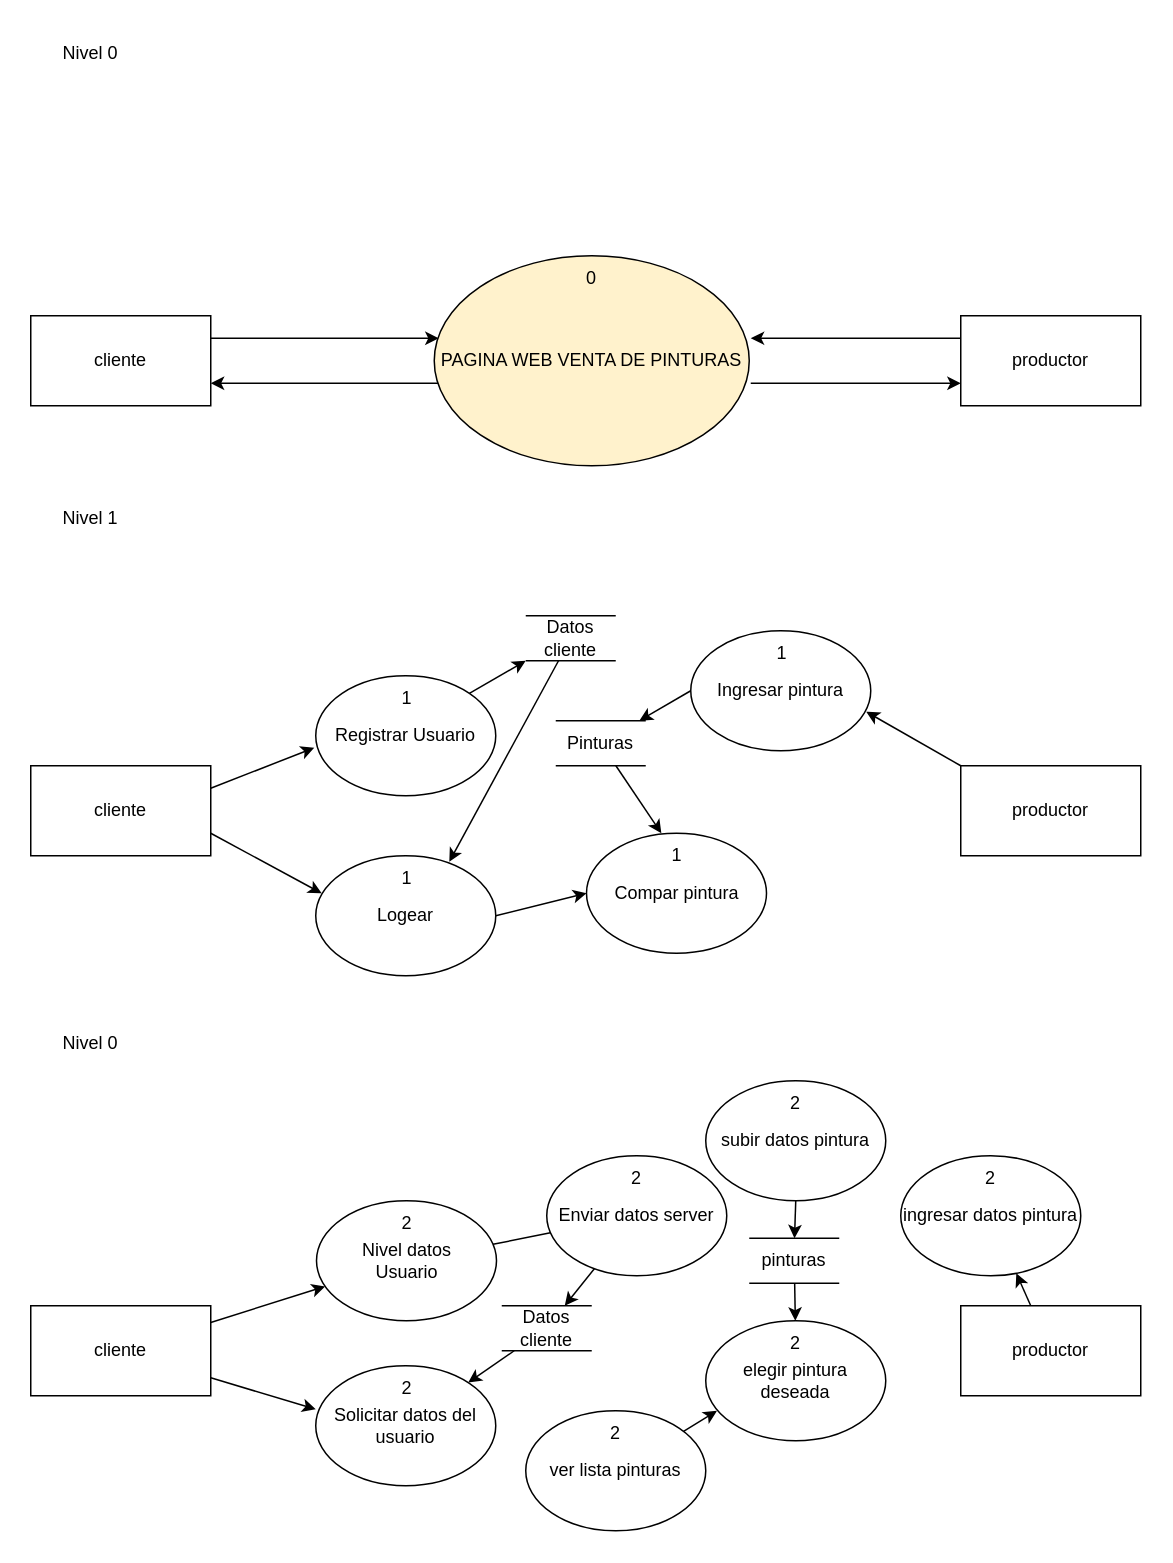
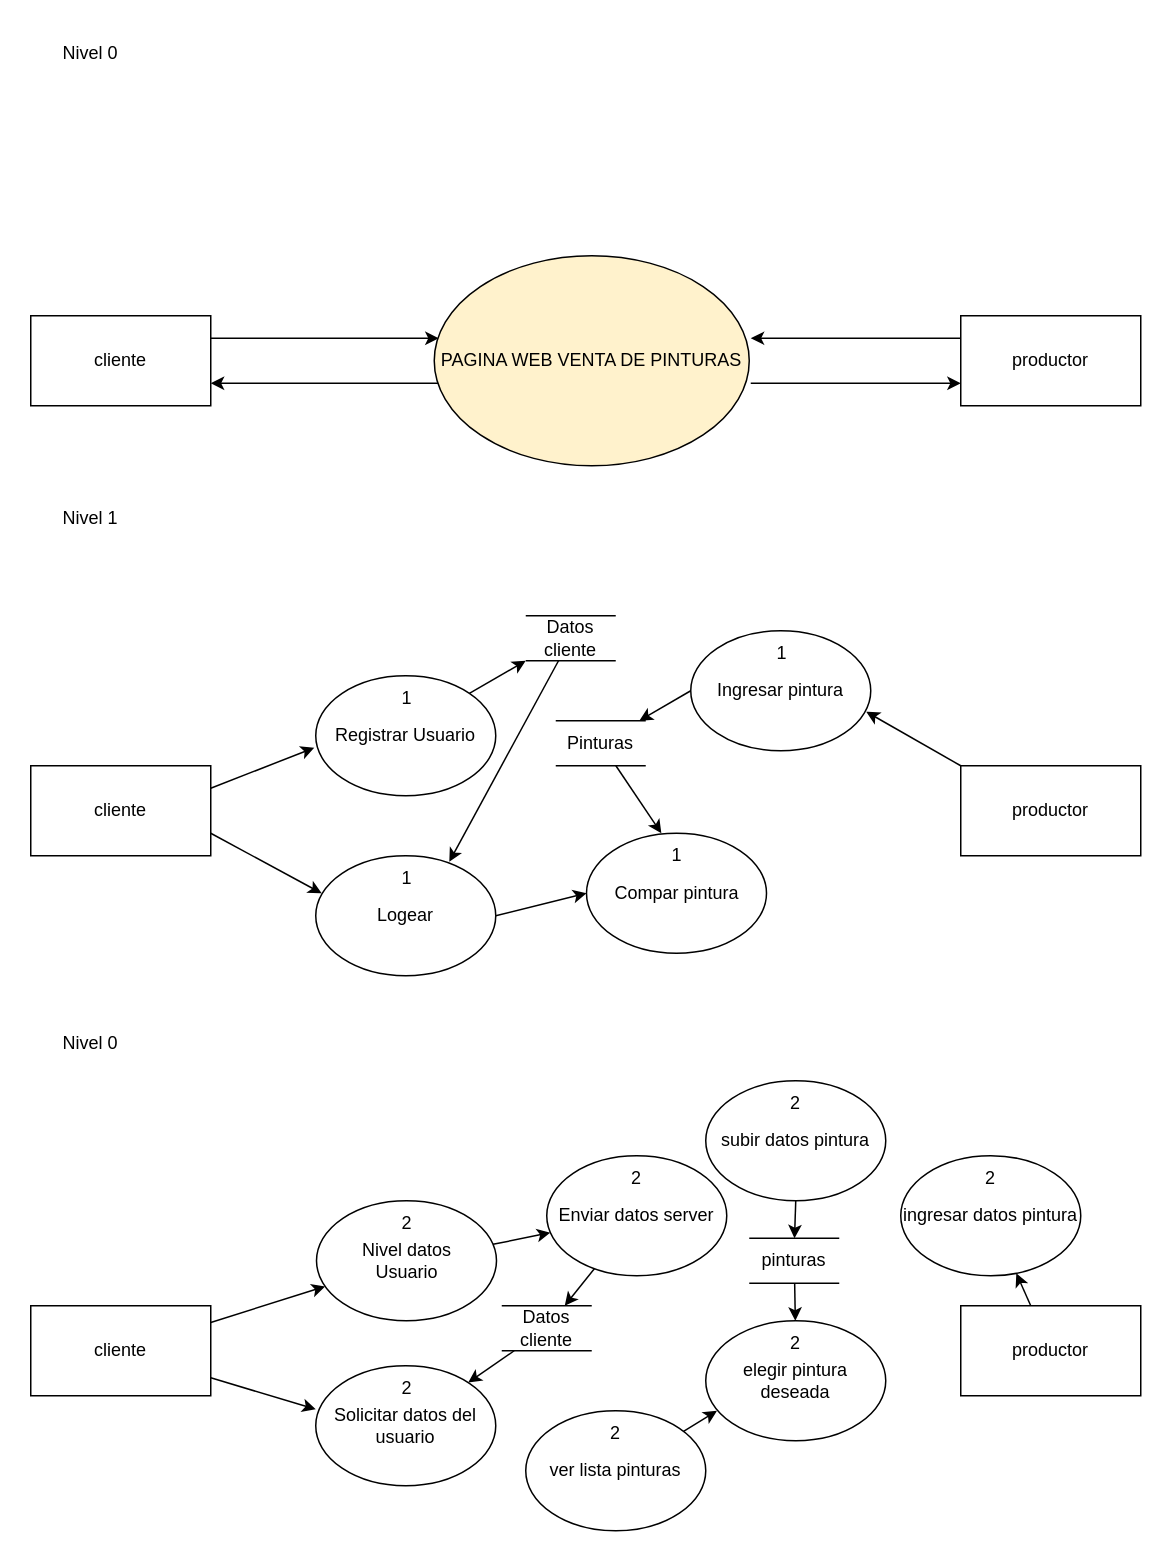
- <mxCell id="11" value="0" style="text;html=1;strokeColor=none;fillColor=none;align=center;verticalAlign=middle;whiteSpace=wrap;rounded=0;" vertex="1" parent="1"><mxGeometry x="364" y="170" width="60" height="30" as="geometry" /></mxCell>
- <mxCell id="42" value="" style="edgeStyle=none;orthogonalLoop=1;jettySize=auto;html=1;endArrow=none;" edge="1" parent="1" source="43" target="52"><mxGeometry relative="1" as="geometry" /></mxCell>
+ <mxCell id="42" value="" style="edgeStyle=none;orthogonalLoop=1;jettySize=auto;html=1;" edge="1" parent="1" source="43" target="52"><mxGeometry relative="1" as="geometry" /></mxCell>
